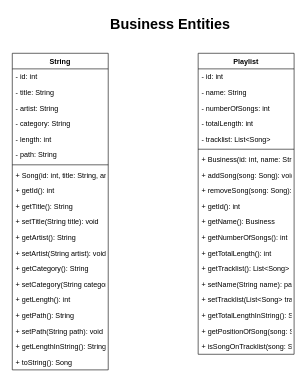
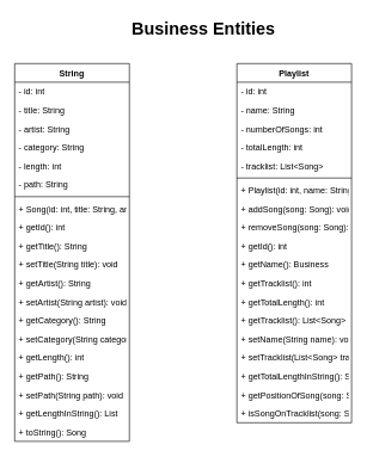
- <mxCell id="9" value="+ Business(id: int, name: String)" style="text;strokeColor=none;fillColor=none;align=left;verticalAlign=top;spacingLeft=4;spacingRight=4;overflow=hidden;rotatable=0;points=[[0,0.5],[1,0.5]];portConstraint=eastwest;" parent="2" vertex="1"><mxGeometry y="164" width="160" height="26" as="geometry" /></mxCell>
+ <mxCell id="9" value="+ Playlist(id: int, name: String)" style="text;strokeColor=none;fillColor=none;align=left;verticalAlign=top;spacingLeft=4;spacingRight=4;overflow=hidden;rotatable=0;points=[[0,0.5],[1,0.5]];portConstraint=eastwest;" parent="2" vertex="1"><mxGeometry y="164" width="160" height="26" as="geometry" /></mxCell>
- <mxCell id="14" value="+ getNumberOfSongs(): int" style="text;strokeColor=none;fillColor=none;align=left;verticalAlign=top;spacingLeft=4;spacingRight=4;overflow=hidden;rotatable=0;points=[[0,0.5],[1,0.5]];portConstraint=eastwest;" parent="2" vertex="1"><mxGeometry y="294" width="160" height="26" as="geometry" /></mxCell>
+ <mxCell id="14" value="+ getTracklist(): int" style="text;strokeColor=none;fillColor=none;align=left;verticalAlign=top;spacingLeft=4;spacingRight=4;overflow=hidden;rotatable=0;points=[[0,0.5],[1,0.5]];portConstraint=eastwest;" parent="2" vertex="1"><mxGeometry y="294" width="160" height="26" as="geometry" /></mxCell>
- <mxCell id="17" value="+ setName(String name): path" style="text;strokeColor=none;fillColor=none;align=left;verticalAlign=top;spacingLeft=4;spacingRight=4;overflow=hidden;rotatable=0;points=[[0,0.5],[1,0.5]];portConstraint=eastwest;" parent="2" vertex="1"><mxGeometry y="372" width="160" height="26" as="geometry" /></mxCell>
+ <mxCell id="17" value="+ setName(String name): void" style="text;strokeColor=none;fillColor=none;align=left;verticalAlign=top;spacingLeft=4;spacingRight=4;overflow=hidden;rotatable=0;points=[[0,0.5],[1,0.5]];portConstraint=eastwest;" parent="2" vertex="1"><mxGeometry y="372" width="160" height="26" as="geometry" /></mxCell>
- <mxCell id="41" value="+ getLengthInString(): String" style="text;strokeColor=none;fillColor=none;align=left;verticalAlign=top;spacingLeft=4;spacingRight=4;overflow=hidden;rotatable=0;points=[[0,0.5],[1,0.5]];portConstraint=eastwest;" parent="22" vertex="1"><mxGeometry y="476" width="160" height="26" as="geometry" /></mxCell>
+ <mxCell id="41" value="+ getLengthInString(): List" style="text;strokeColor=none;fillColor=none;align=left;verticalAlign=top;spacingLeft=4;spacingRight=4;overflow=hidden;rotatable=0;points=[[0,0.5],[1,0.5]];portConstraint=eastwest;" parent="22" vertex="1"><mxGeometry y="476" width="160" height="26" as="geometry" /></mxCell>
